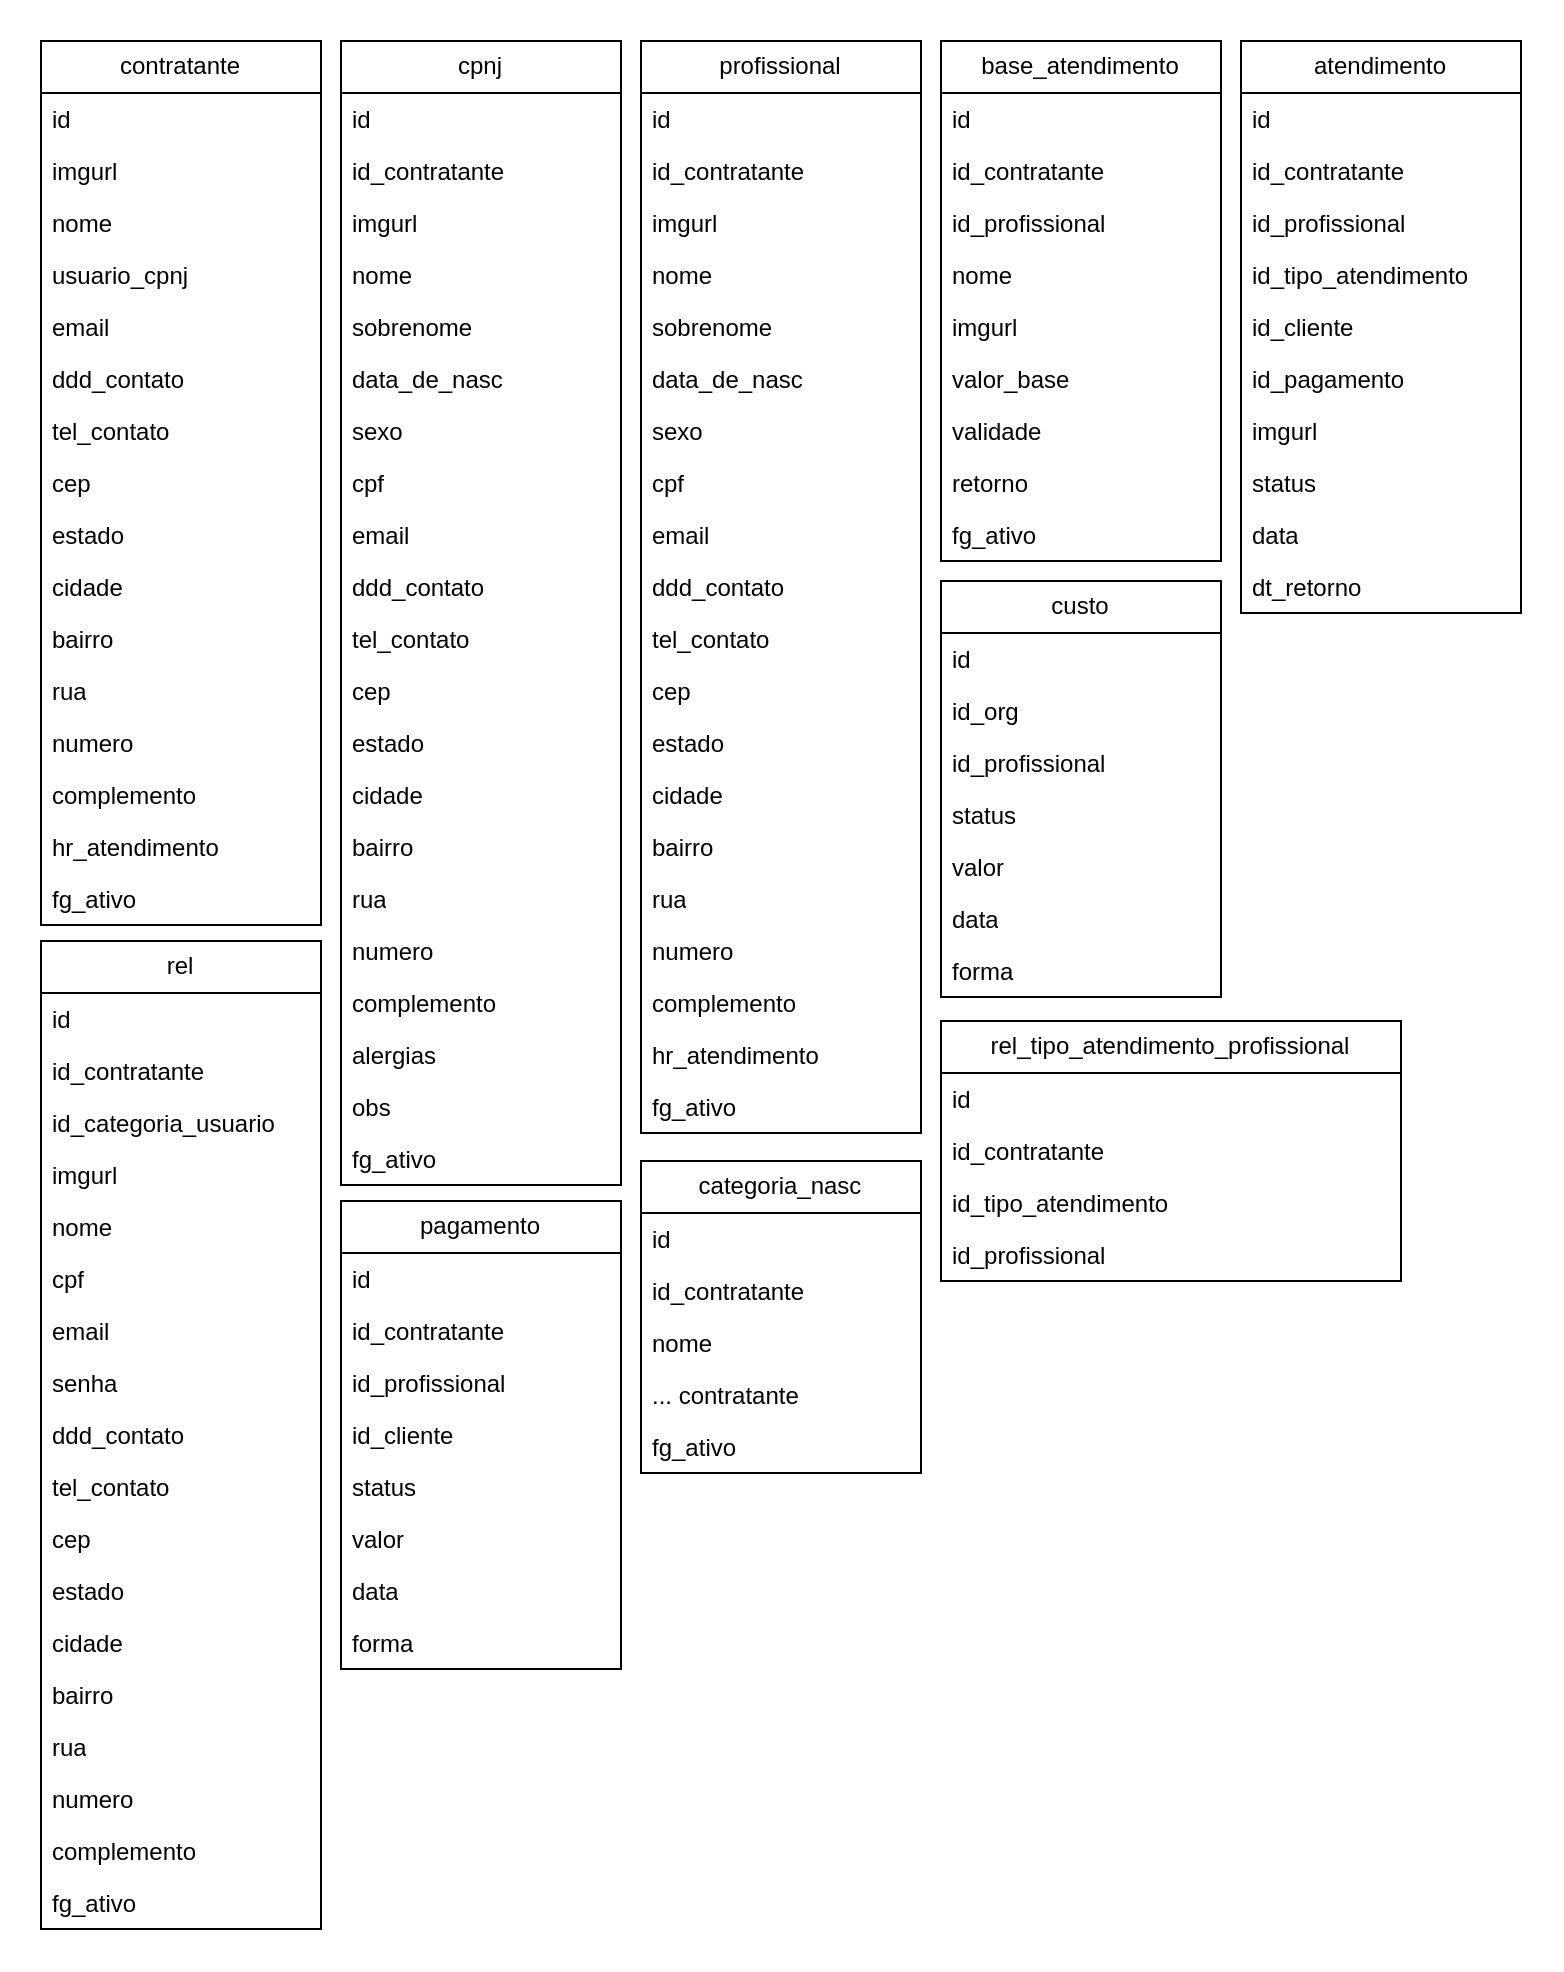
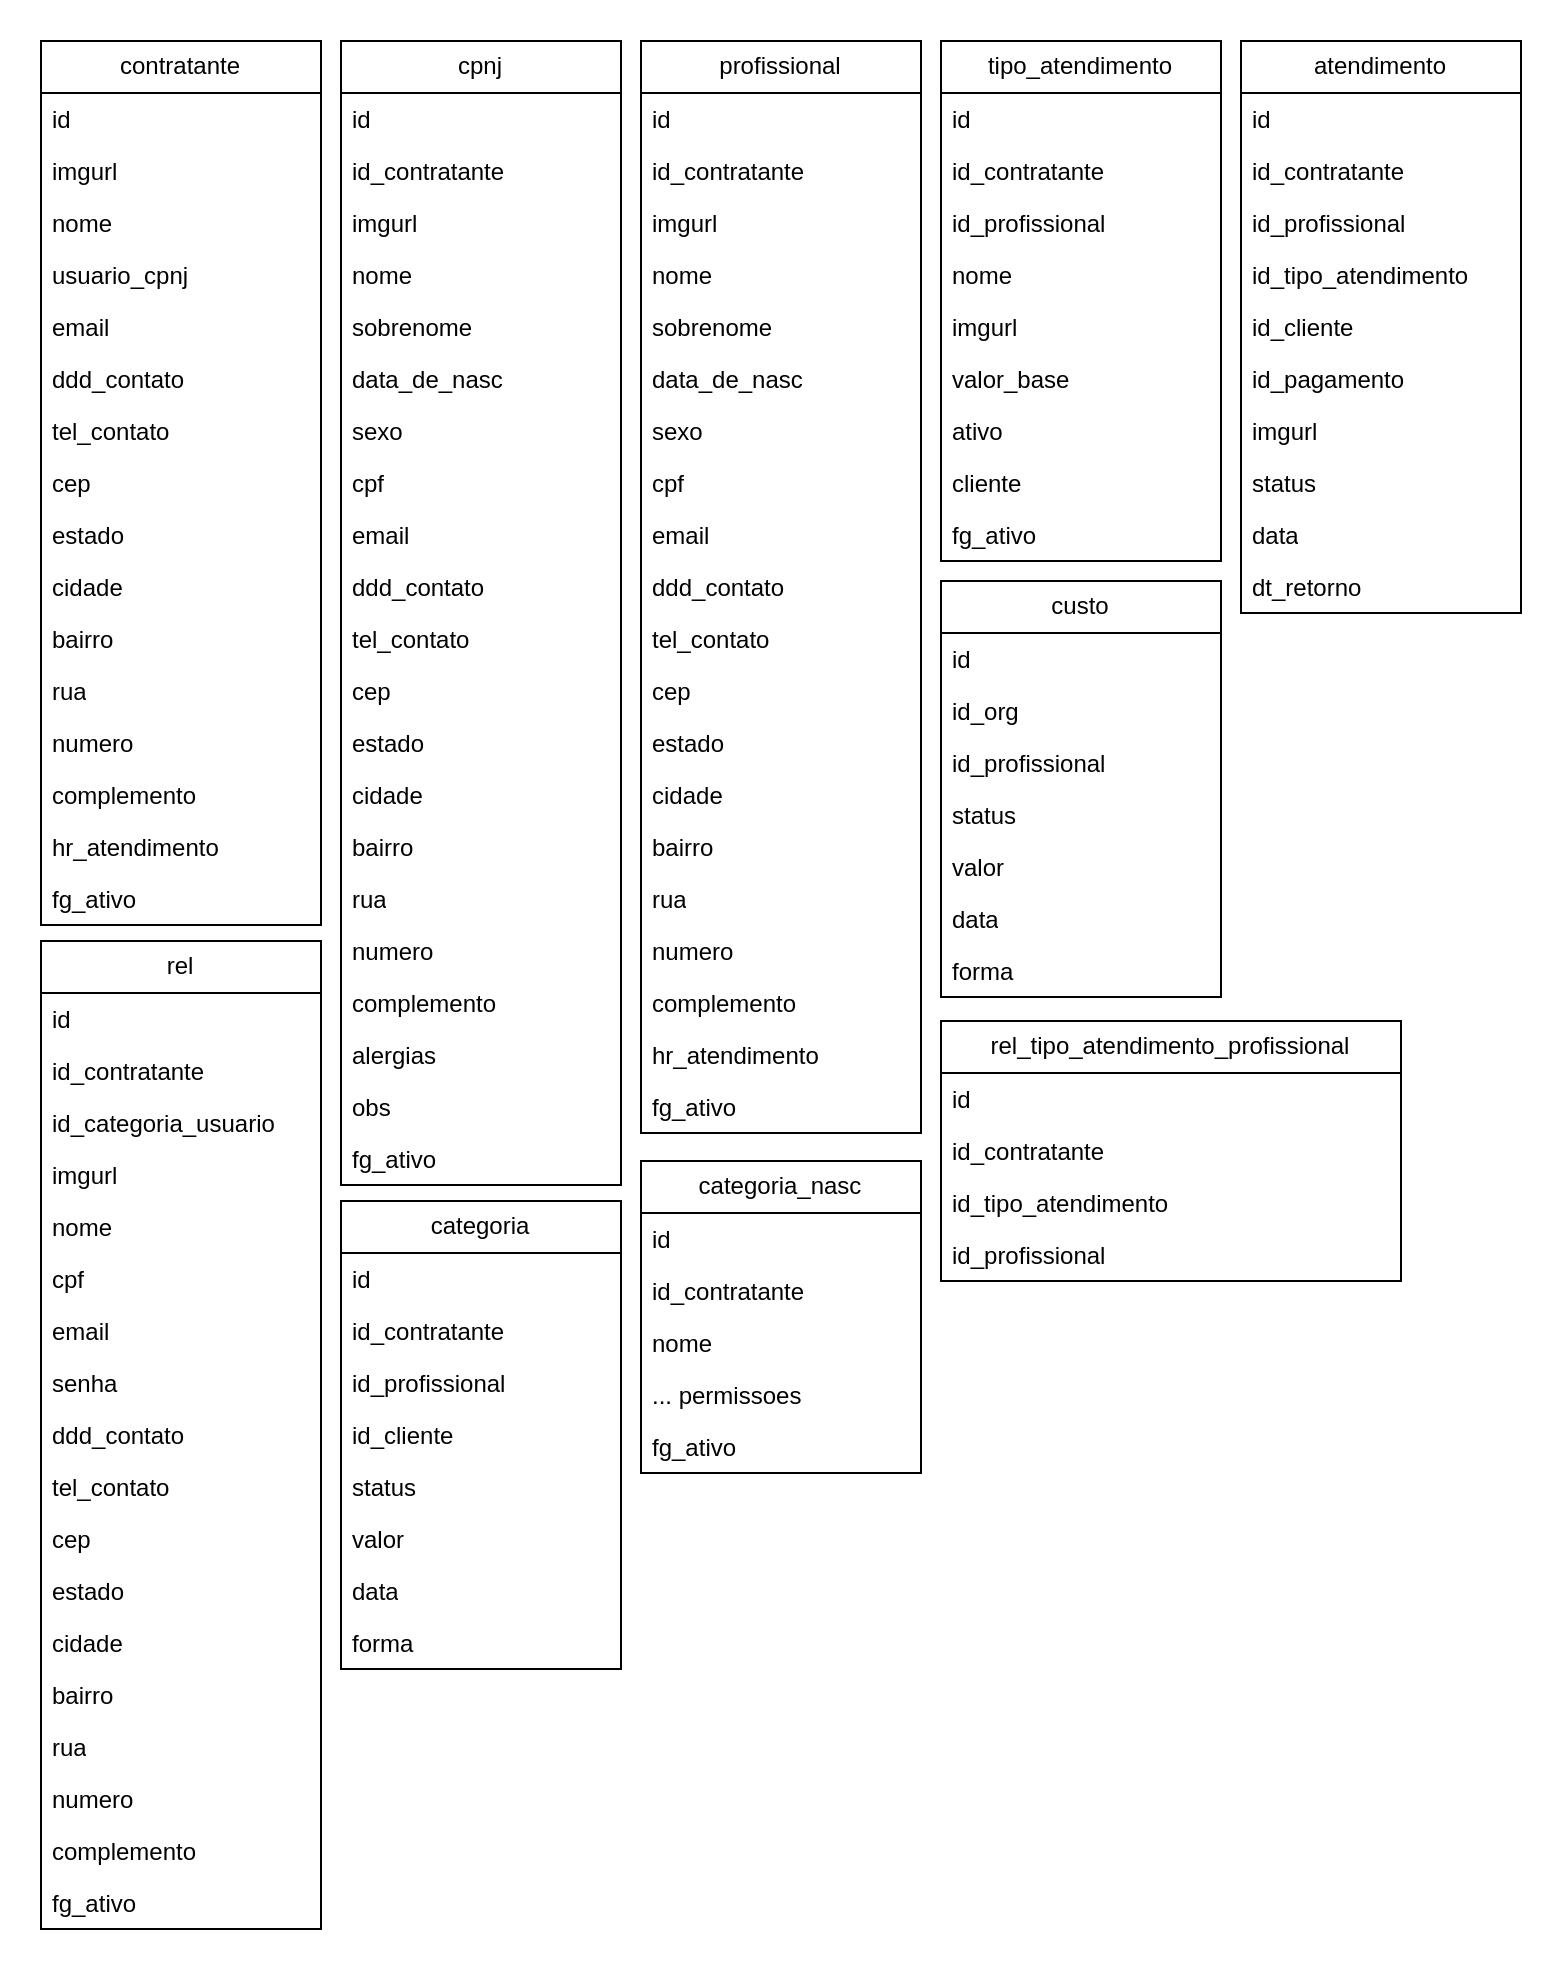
- <mxCell id="62" value="base_atendimento" style="swimlane;fontStyle=0;childLayout=stackLayout;horizontal=1;startSize=26;fillColor=none;horizontalStack=0;resizeParent=1;resizeParentMax=0;resizeLast=0;collapsible=1;marginBottom=0;whiteSpace=wrap;html=1;" vertex="1" parent="1"><mxGeometry x="470" y="20" width="140" height="260" as="geometry" /></mxCell>
+ <mxCell id="62" value="tipo_atendimento" style="swimlane;fontStyle=0;childLayout=stackLayout;horizontal=1;startSize=26;fillColor=none;horizontalStack=0;resizeParent=1;resizeParentMax=0;resizeLast=0;collapsible=1;marginBottom=0;whiteSpace=wrap;html=1;" vertex="1" parent="1"><mxGeometry x="470" y="20" width="140" height="260" as="geometry" /></mxCell>
- <mxCell id="69" value="validade" style="text;strokeColor=none;fillColor=none;align=left;verticalAlign=top;spacingLeft=4;spacingRight=4;overflow=hidden;rotatable=0;points=[[0,0.5],[1,0.5]];portConstraint=eastwest;whiteSpace=wrap;html=1;" vertex="1" parent="62"><mxGeometry y="182" width="140" height="26" as="geometry" /></mxCell>
+ <mxCell id="69" value="ativo" style="text;strokeColor=none;fillColor=none;align=left;verticalAlign=top;spacingLeft=4;spacingRight=4;overflow=hidden;rotatable=0;points=[[0,0.5],[1,0.5]];portConstraint=eastwest;whiteSpace=wrap;html=1;" vertex="1" parent="62"><mxGeometry y="182" width="140" height="26" as="geometry" /></mxCell>
- <mxCell id="70" value="retorno" style="text;strokeColor=none;fillColor=none;align=left;verticalAlign=top;spacingLeft=4;spacingRight=4;overflow=hidden;rotatable=0;points=[[0,0.5],[1,0.5]];portConstraint=eastwest;whiteSpace=wrap;html=1;" vertex="1" parent="62"><mxGeometry y="208" width="140" height="26" as="geometry" /></mxCell>
+ <mxCell id="70" value="cliente" style="text;strokeColor=none;fillColor=none;align=left;verticalAlign=top;spacingLeft=4;spacingRight=4;overflow=hidden;rotatable=0;points=[[0,0.5],[1,0.5]];portConstraint=eastwest;whiteSpace=wrap;html=1;" vertex="1" parent="62"><mxGeometry y="208" width="140" height="26" as="geometry" /></mxCell>
- <mxCell id="83" value="pagamento" style="swimlane;fontStyle=0;childLayout=stackLayout;horizontal=1;startSize=26;fillColor=none;horizontalStack=0;resizeParent=1;resizeParentMax=0;resizeLast=0;collapsible=1;marginBottom=0;whiteSpace=wrap;html=1;" vertex="1" parent="1"><mxGeometry x="170" y="600" width="140" height="234" as="geometry" /></mxCell>
+ <mxCell id="83" value="categoria" style="swimlane;fontStyle=0;childLayout=stackLayout;horizontal=1;startSize=26;fillColor=none;horizontalStack=0;resizeParent=1;resizeParentMax=0;resizeLast=0;collapsible=1;marginBottom=0;whiteSpace=wrap;html=1;" vertex="1" parent="1"><mxGeometry x="170" y="600" width="140" height="234" as="geometry" /></mxCell>
- <mxCell id="123" value="... contratante" style="text;strokeColor=none;fillColor=none;align=left;verticalAlign=top;spacingLeft=4;spacingRight=4;overflow=hidden;rotatable=0;points=[[0,0.5],[1,0.5]];portConstraint=eastwest;whiteSpace=wrap;html=1;" vertex="1" parent="119"><mxGeometry y="104" width="140" height="26" as="geometry" /></mxCell>
+ <mxCell id="123" value="... permissoes" style="text;strokeColor=none;fillColor=none;align=left;verticalAlign=top;spacingLeft=4;spacingRight=4;overflow=hidden;rotatable=0;points=[[0,0.5],[1,0.5]];portConstraint=eastwest;whiteSpace=wrap;html=1;" vertex="1" parent="119"><mxGeometry y="104" width="140" height="26" as="geometry" /></mxCell>
